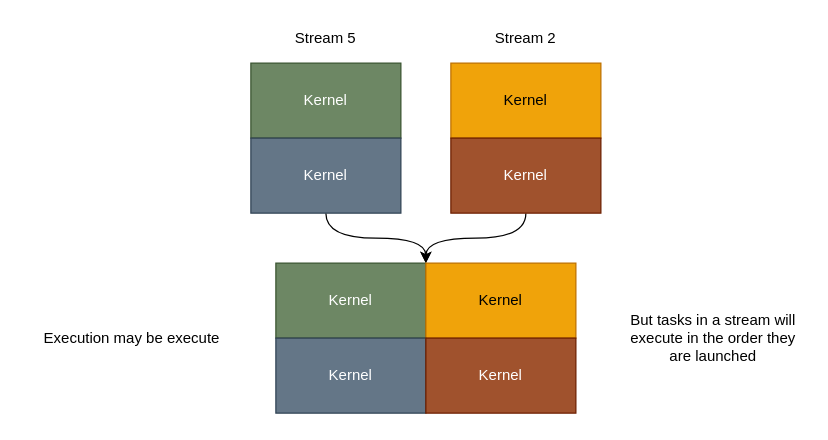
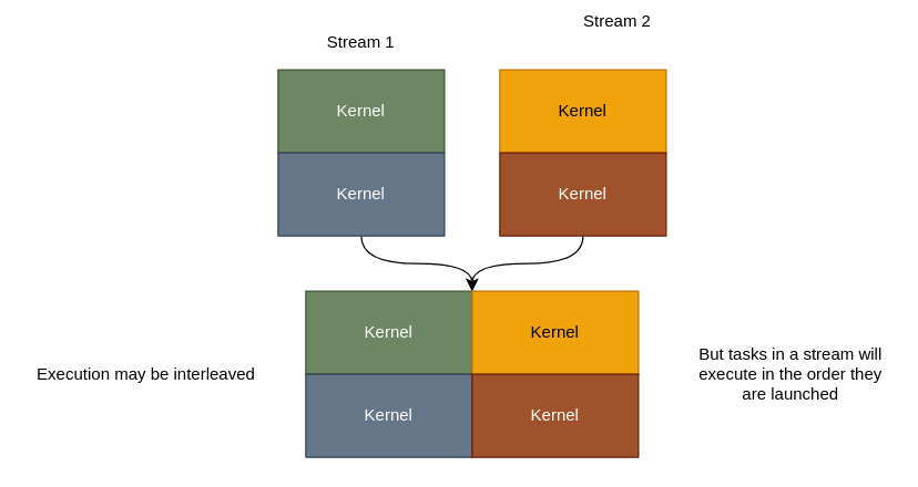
- <mxCell id="12" value="Stream 5" style="text;html=1;strokeColor=none;fillColor=none;align=center;verticalAlign=middle;whiteSpace=wrap;rounded=0;" vertex="1" parent="1"><mxGeometry x="230" y="20" width="60" height="20" as="geometry" /></mxCell>
+ <mxCell id="12" value="Stream 1" style="text;html=1;strokeColor=none;fillColor=none;align=center;verticalAlign=middle;whiteSpace=wrap;rounded=0;" vertex="1" parent="1"><mxGeometry x="230" y="20" width="60" height="20" as="geometry" /></mxCell>
- <mxCell id="13" value="Stream 2" style="text;html=1;strokeColor=none;fillColor=none;align=center;verticalAlign=middle;whiteSpace=wrap;rounded=0;" vertex="1" parent="1"><mxGeometry x="390" y="20" width="60" height="20" as="geometry" /></mxCell>
+ <mxCell id="13" value="Stream 2" style="text;html=1;strokeColor=none;fillColor=none;align=center;verticalAlign=middle;whiteSpace=wrap;rounded=0;" vertex="1" parent="1"><mxGeometry x="415" y="5" width="60" height="20" as="geometry" /></mxCell>
- <mxCell id="14" value="Execution may be execute" style="text;html=1;strokeColor=none;fillColor=none;align=center;verticalAlign=middle;whiteSpace=wrap;rounded=0;glass=0;" vertex="1" parent="1"><mxGeometry x="20" y="260" width="170" height="20" as="geometry" /></mxCell>
+ <mxCell id="14" value="Execution may be interleaved" style="text;html=1;strokeColor=none;fillColor=none;align=center;verticalAlign=middle;whiteSpace=wrap;rounded=0;glass=0;" vertex="1" parent="1"><mxGeometry x="20" y="260" width="170" height="20" as="geometry" /></mxCell>
